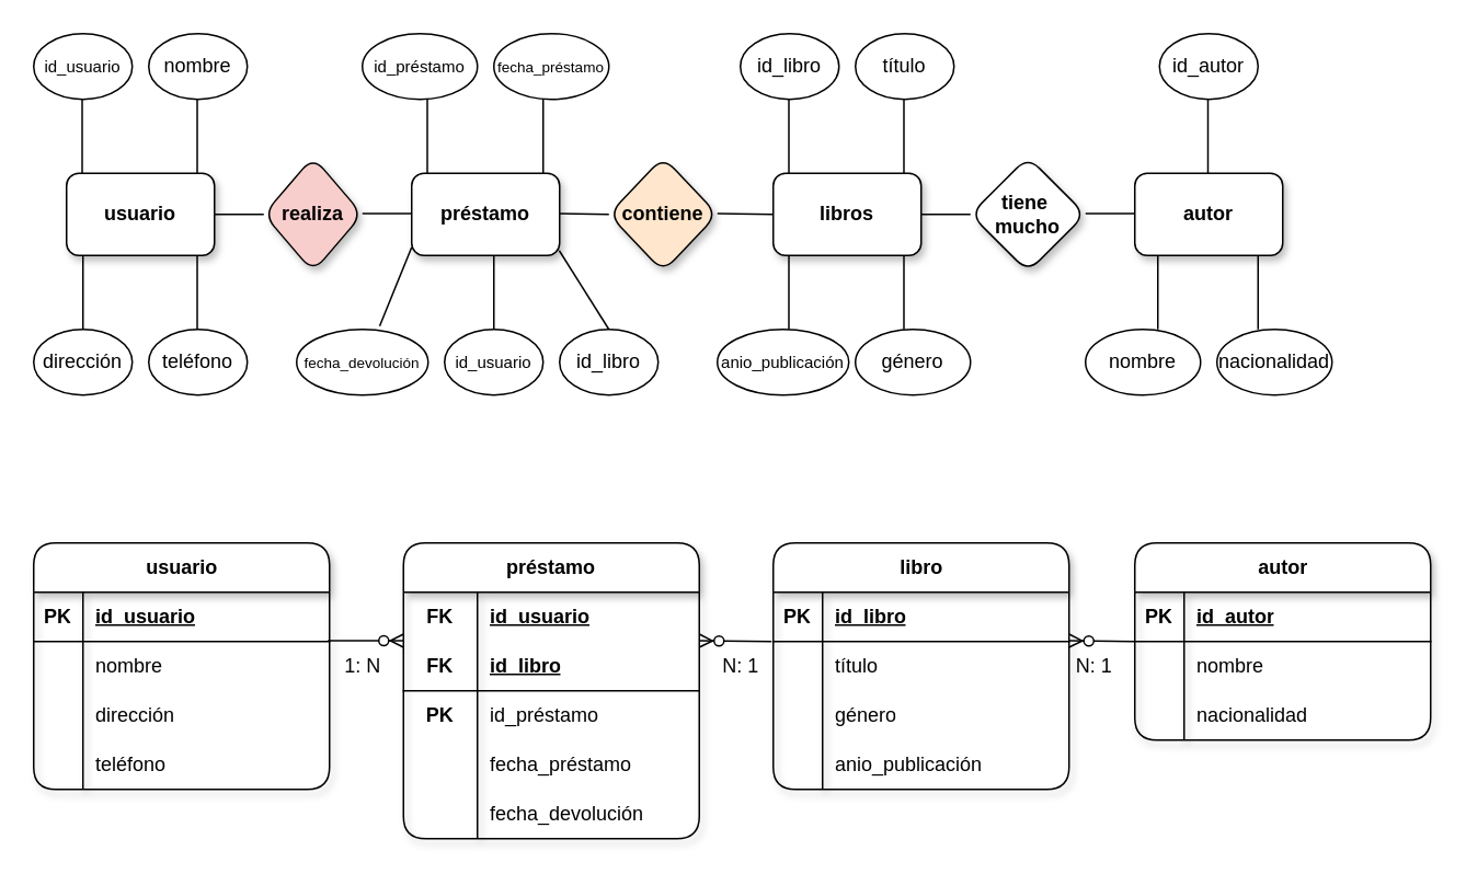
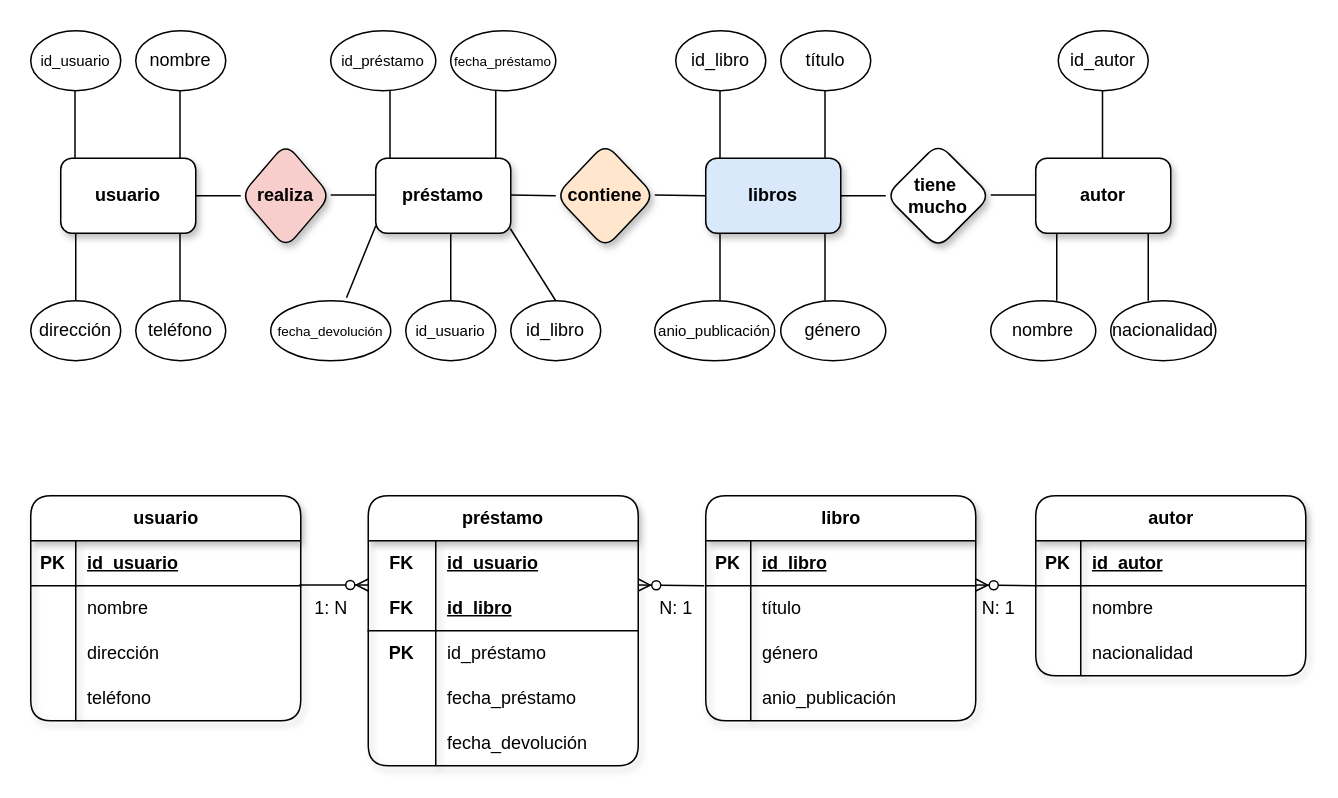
- <mxCell id="6" value="&lt;b&gt;libros&lt;/b&gt;" style="rounded=1;whiteSpace=wrap;html=1;shadow=1;" vertex="1" parent="1"><mxGeometry x="470" y="105" width="90" height="50" as="geometry" /></mxCell>
+ <mxCell id="6" value="&lt;b&gt;libros&lt;/b&gt;" style="rounded=1;whiteSpace=wrap;html=1;shadow=1;fillColor=#dae8fc;" vertex="1" parent="1"><mxGeometry x="470" y="105" width="90" height="50" as="geometry" /></mxCell>
